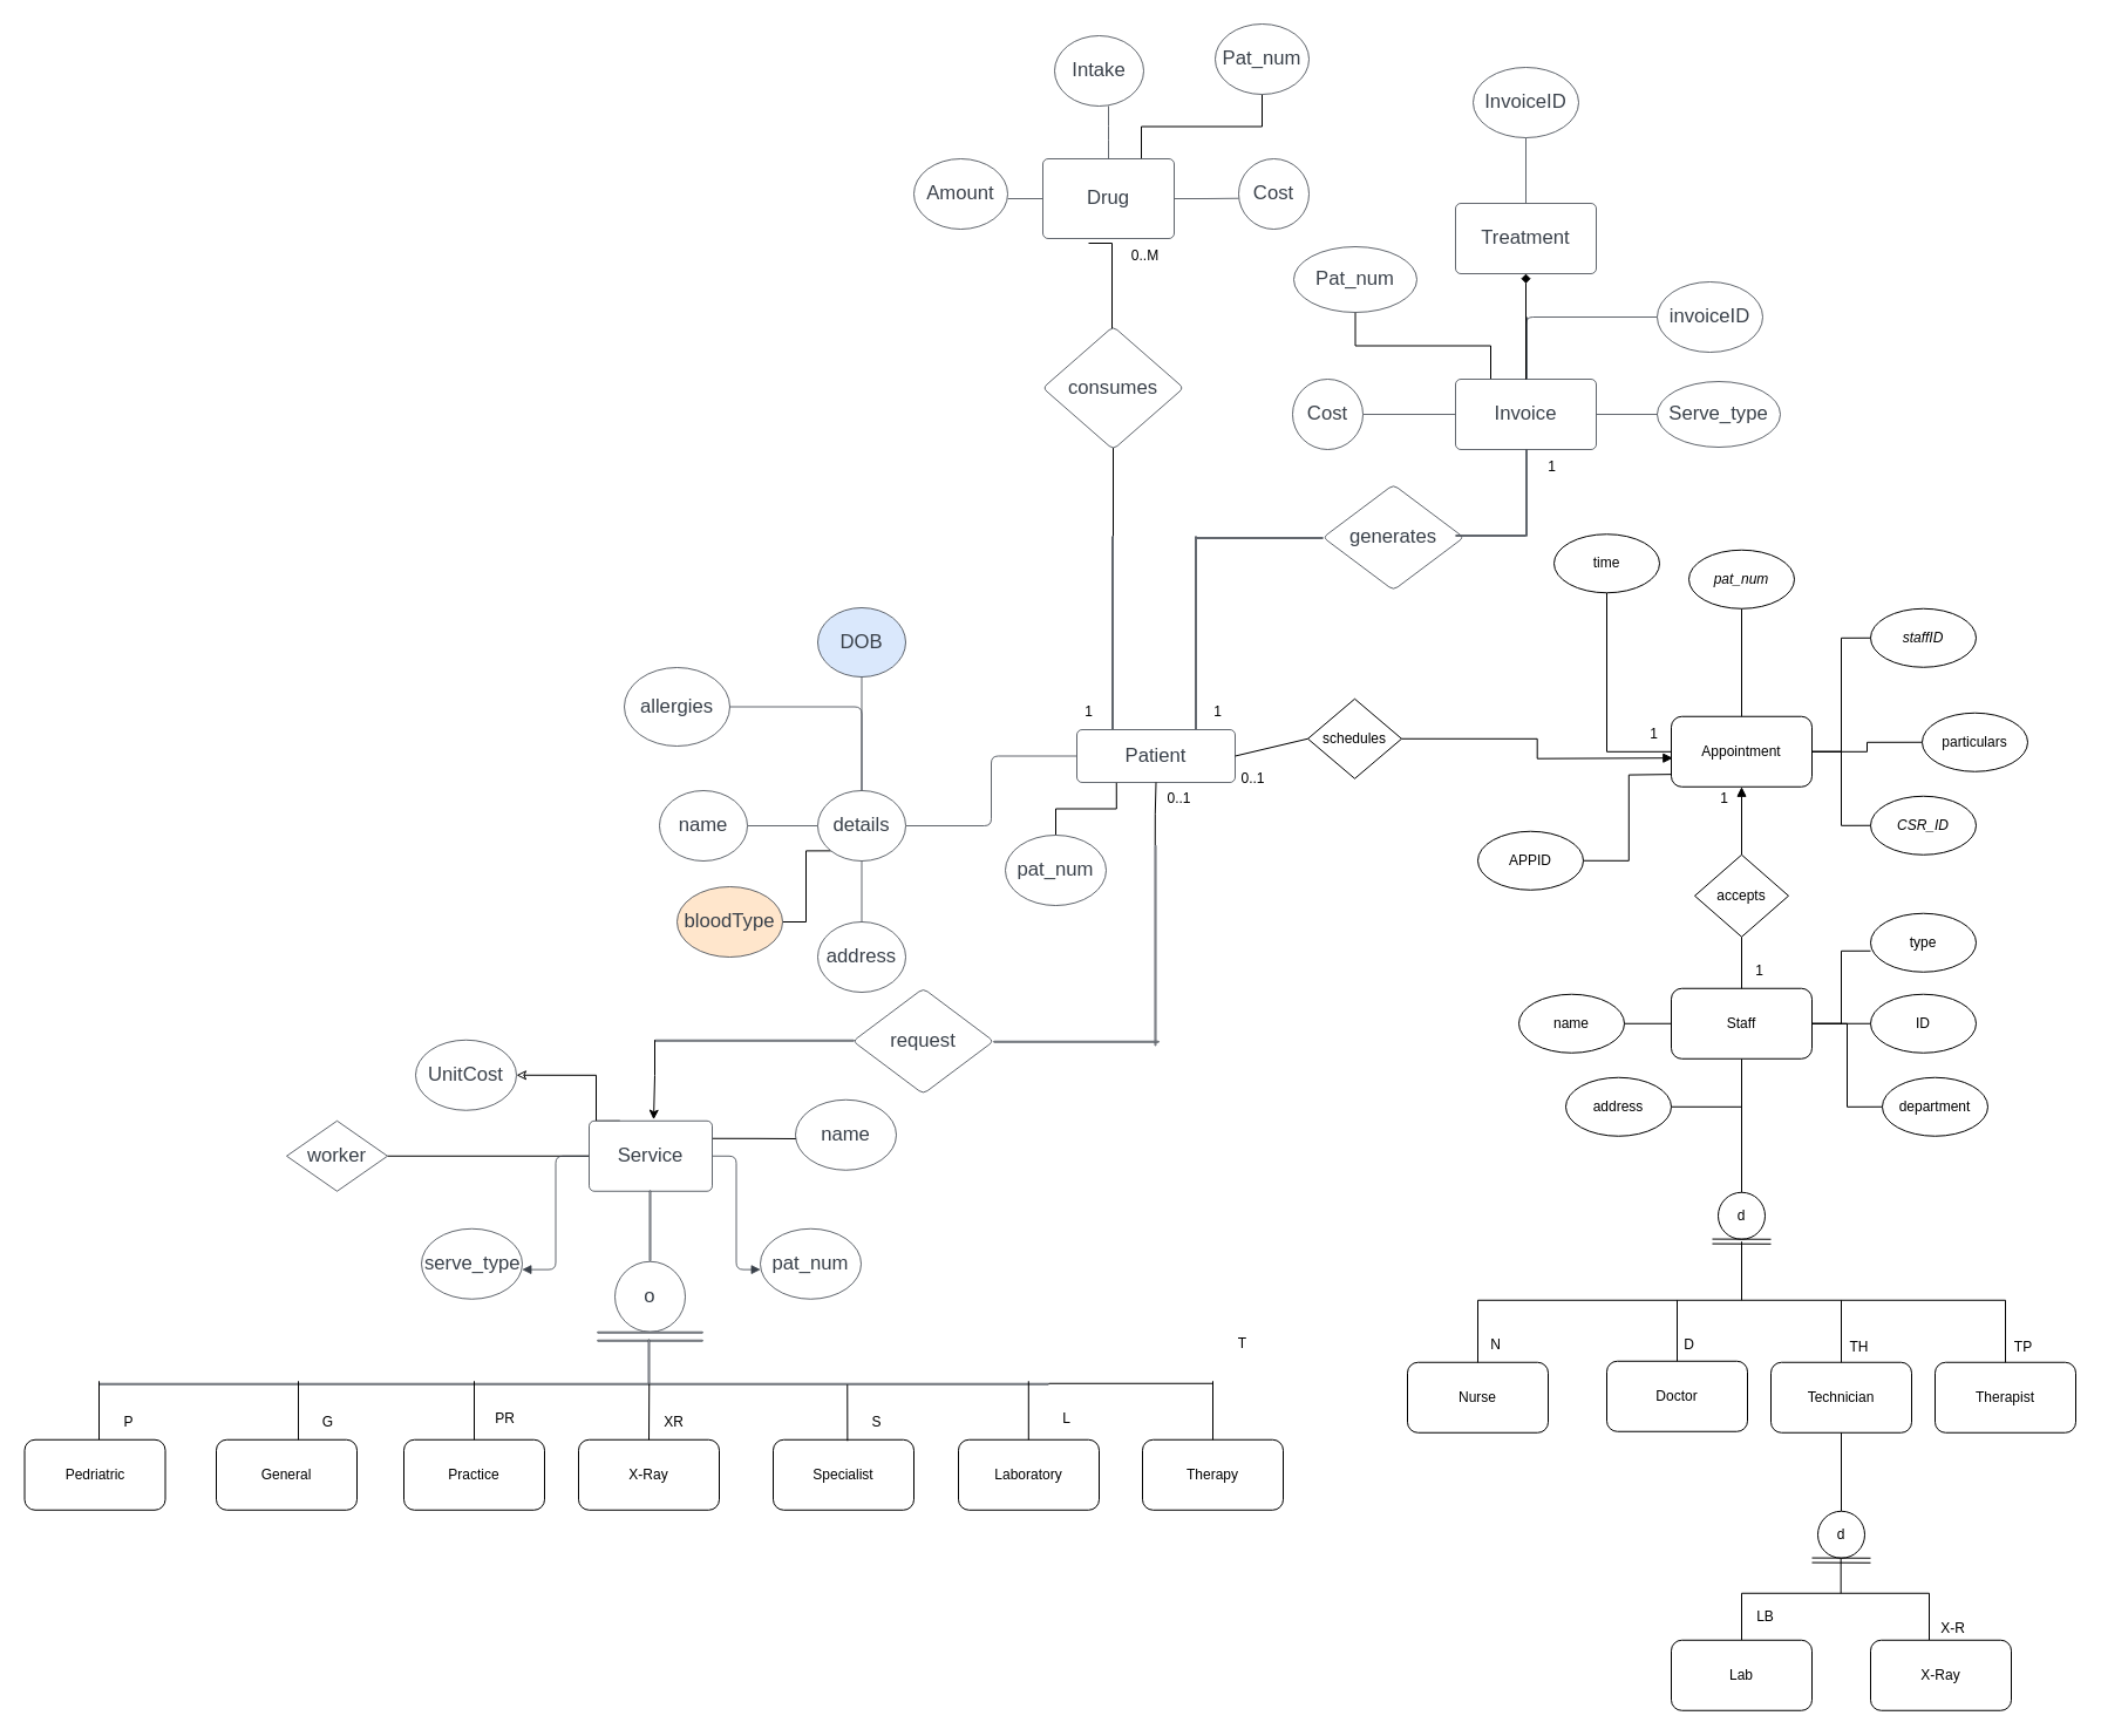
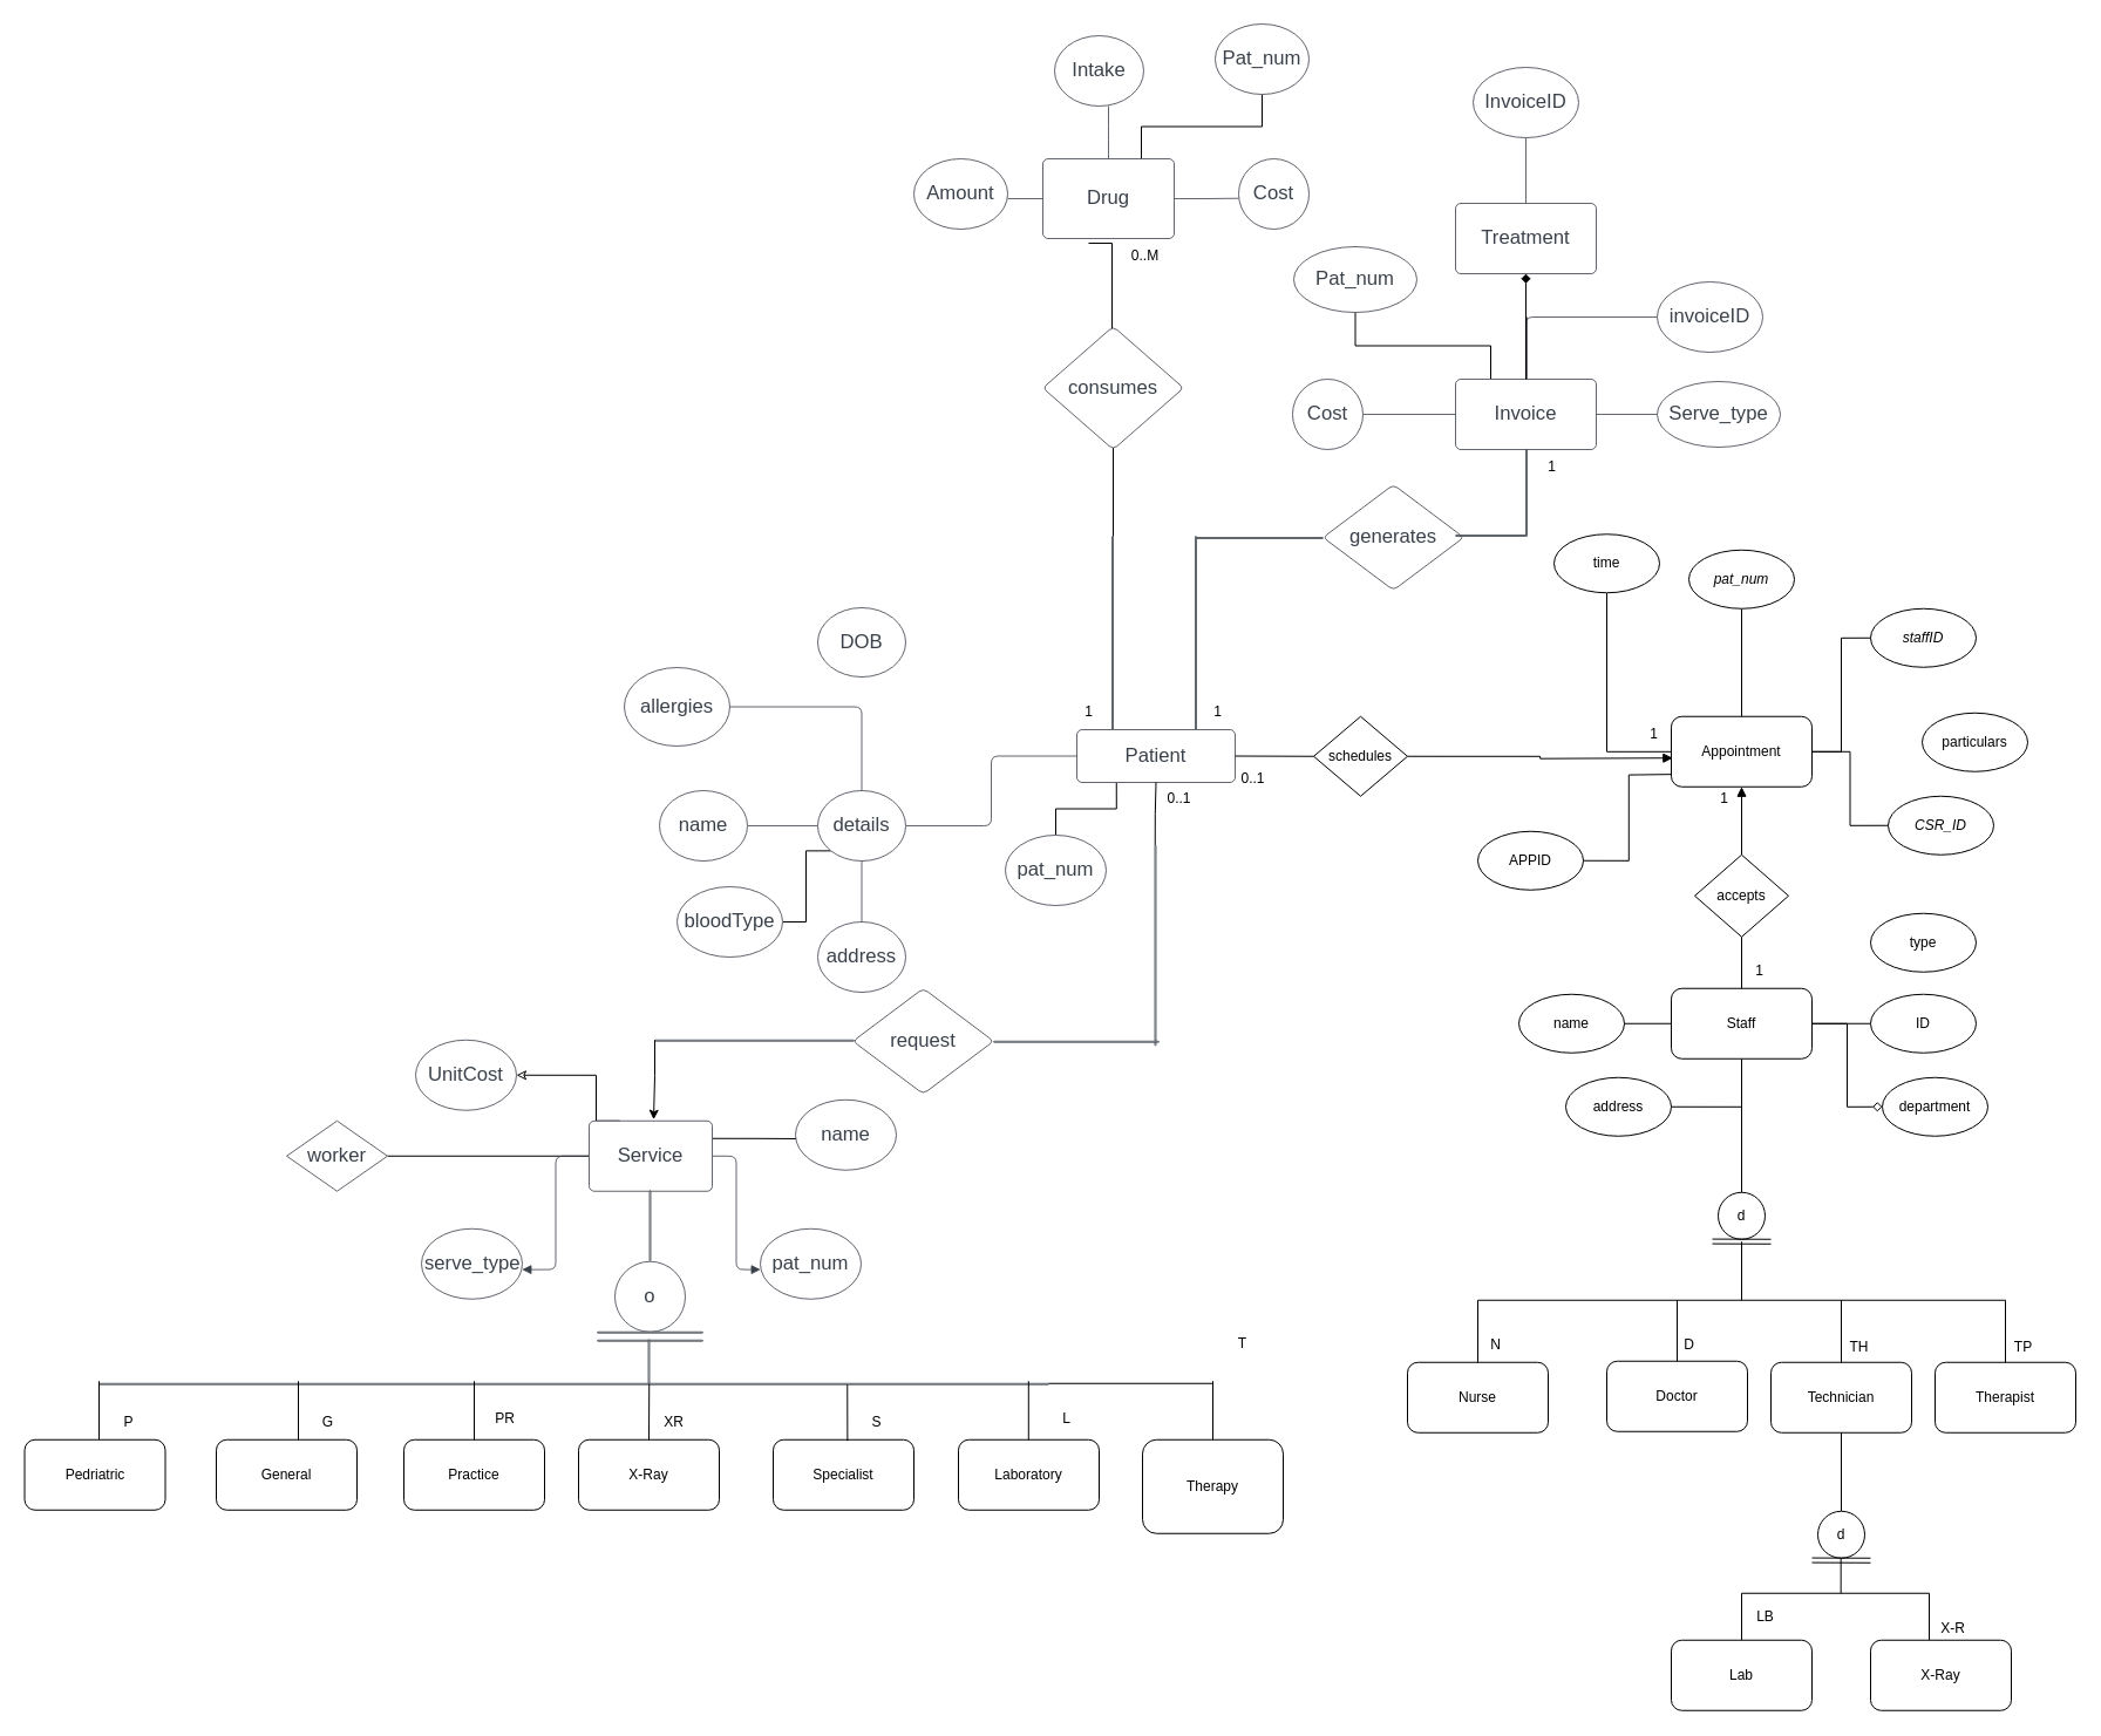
- <mxCell id="33" value="DOB" style="html=1;overflow=block;blockSpacing=1;whiteSpace=wrap;ellipse;fontSize=16.7;fontColor=#3a414a;spacing=3.8;strokeColor=#3a414a;strokeOpacity=100;rounded=1;absoluteArcSize=1;arcSize=9;strokeWidth=0.8;fillColor=#dae8fc;" parent="1" vertex="1"><mxGeometry x="697" y="518" width="75" height="59" as="geometry" /></mxCell>
+ <mxCell id="33" value="DOB" style="html=1;overflow=block;blockSpacing=1;whiteSpace=wrap;ellipse;fontSize=16.7;fontColor=#3a414a;spacing=3.8;strokeColor=#3a414a;strokeOpacity=100;rounded=1;absoluteArcSize=1;arcSize=9;strokeWidth=0.8;" parent="1" vertex="1"><mxGeometry x="697" y="518" width="75" height="59" as="geometry" /></mxCell>
- <mxCell id="38" value="" style="html=1;jettySize=18;whiteSpace=wrap;fontSize=13;strokeColor=#3a414a;strokeOpacity=100;strokeWidth=0.8;rounded=1;arcSize=12;edgeStyle=orthogonalEdgeStyle;startArrow=none;endArrow=none;endFill=0;exitX=0.5;exitY=-0.006;exitPerimeter=0;entryX=0.5;entryY=1.006;entryPerimeter=0;" parent="1" source="32" target="33" edge="1"><mxGeometry width="100" height="100" relative="1" as="geometry"><Array as="points" /></mxGeometry></mxCell>
- <mxCell id="80" value="schedules" style="rhombus;whiteSpace=wrap;html=1;" parent="1" vertex="1"><mxGeometry x="1115" y="595.75" width="80" height="68" as="geometry" /></mxCell>
+ <mxCell id="80" value="schedules" style="rhombus;whiteSpace=wrap;html=1;" parent="1" vertex="1"><mxGeometry x="1120" y="610.75" width="80" height="68" as="geometry" /></mxCell>
- <mxCell id="84" style="edgeStyle=orthogonalEdgeStyle;rounded=0;orthogonalLoop=1;jettySize=auto;html=1;entryX=0;entryY=0.5;entryDx=0;entryDy=0;endArrow=none;endFill=0;" parent="1" source="88" target="92" edge="1"><mxGeometry relative="1" as="geometry" /></mxCell>
- <mxCell id="93" value="&lt;i&gt;CSR_ID&lt;/i&gt;" style="ellipse;whiteSpace=wrap;html=1;" parent="1" vertex="1"><mxGeometry x="1595" y="678.75" width="90" height="50" as="geometry" /></mxCell>
+ <mxCell id="93" value="&lt;i&gt;CSR_ID&lt;/i&gt;" style="ellipse;whiteSpace=wrap;html=1;" parent="1" vertex="1"><mxGeometry x="1610" y="678.75" width="90" height="50" as="geometry" /></mxCell>
- <mxCell id="36" value="bloodType" style="html=1;overflow=block;blockSpacing=1;whiteSpace=wrap;ellipse;fontSize=16.7;fontColor=#3a414a;spacing=3.8;strokeColor=#3a414a;strokeOpacity=100;rounded=1;absoluteArcSize=1;arcSize=9;strokeWidth=0.8;fillColor=#ffe6cc;" parent="1" vertex="1"><mxGeometry x="577" y="756" width="90" height="60" as="geometry" /></mxCell>
+ <mxCell id="36" value="bloodType" style="html=1;overflow=block;blockSpacing=1;whiteSpace=wrap;ellipse;fontSize=16.7;fontColor=#3a414a;spacing=3.8;strokeColor=#3a414a;strokeOpacity=100;rounded=1;absoluteArcSize=1;arcSize=9;strokeWidth=0.8;" parent="1" vertex="1"><mxGeometry x="577" y="756" width="90" height="60" as="geometry" /></mxCell>
- <mxCell id="100" style="edgeStyle=orthogonalEdgeStyle;rounded=0;orthogonalLoop=1;jettySize=auto;html=1;entryX=0;entryY=0.64;entryDx=0;entryDy=0;entryPerimeter=0;endArrow=none;endFill=0;" parent="1" source="102" target="103" edge="1"><mxGeometry relative="1" as="geometry" /></mxCell>
- <mxCell id="99" style="edgeStyle=orthogonalEdgeStyle;rounded=0;orthogonalLoop=1;jettySize=auto;html=1;entryX=0;entryY=0.5;entryDx=0;entryDy=0;endArrow=none;endFill=0;" parent="1" source="102" target="105" edge="1"><mxGeometry relative="1" as="geometry" /></mxCell>
+ <mxCell id="99" style="edgeStyle=orthogonalEdgeStyle;rounded=0;orthogonalLoop=1;jettySize=auto;html=1;entryX=0;entryY=0.5;entryDx=0;entryDy=0;endArrow=diamond;endFill=0;" parent="1" source="102" target="105" edge="1"><mxGeometry relative="1" as="geometry" /></mxCell>
- <mxCell id="66" value="Therapy" style="rounded=1;whiteSpace=wrap;html=1;" parent="1" vertex="1"><mxGeometry x="974" y="1227.75" width="120" height="60" as="geometry" /></mxCell>
+ <mxCell id="66" value="Therapy" style="rounded=1;whiteSpace=wrap;html=1;" parent="1" vertex="1"><mxGeometry x="974" y="1227.75" width="120" height="80" as="geometry" /></mxCell>
